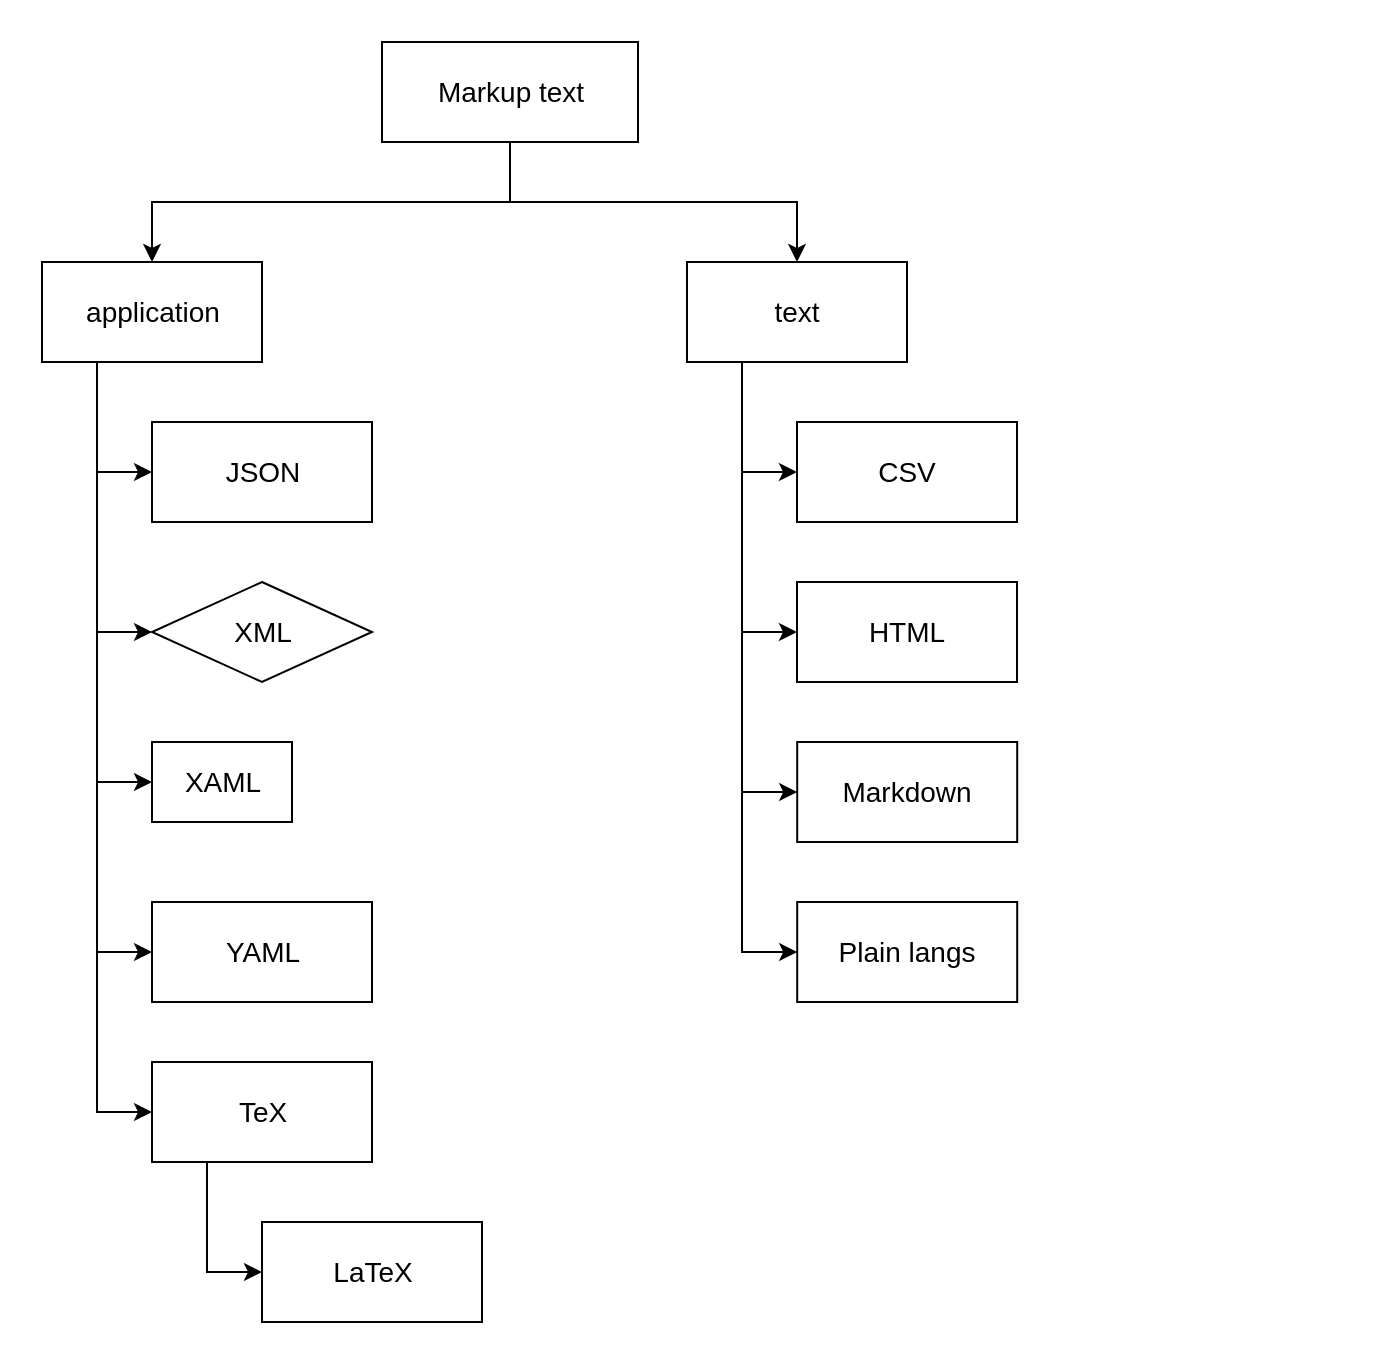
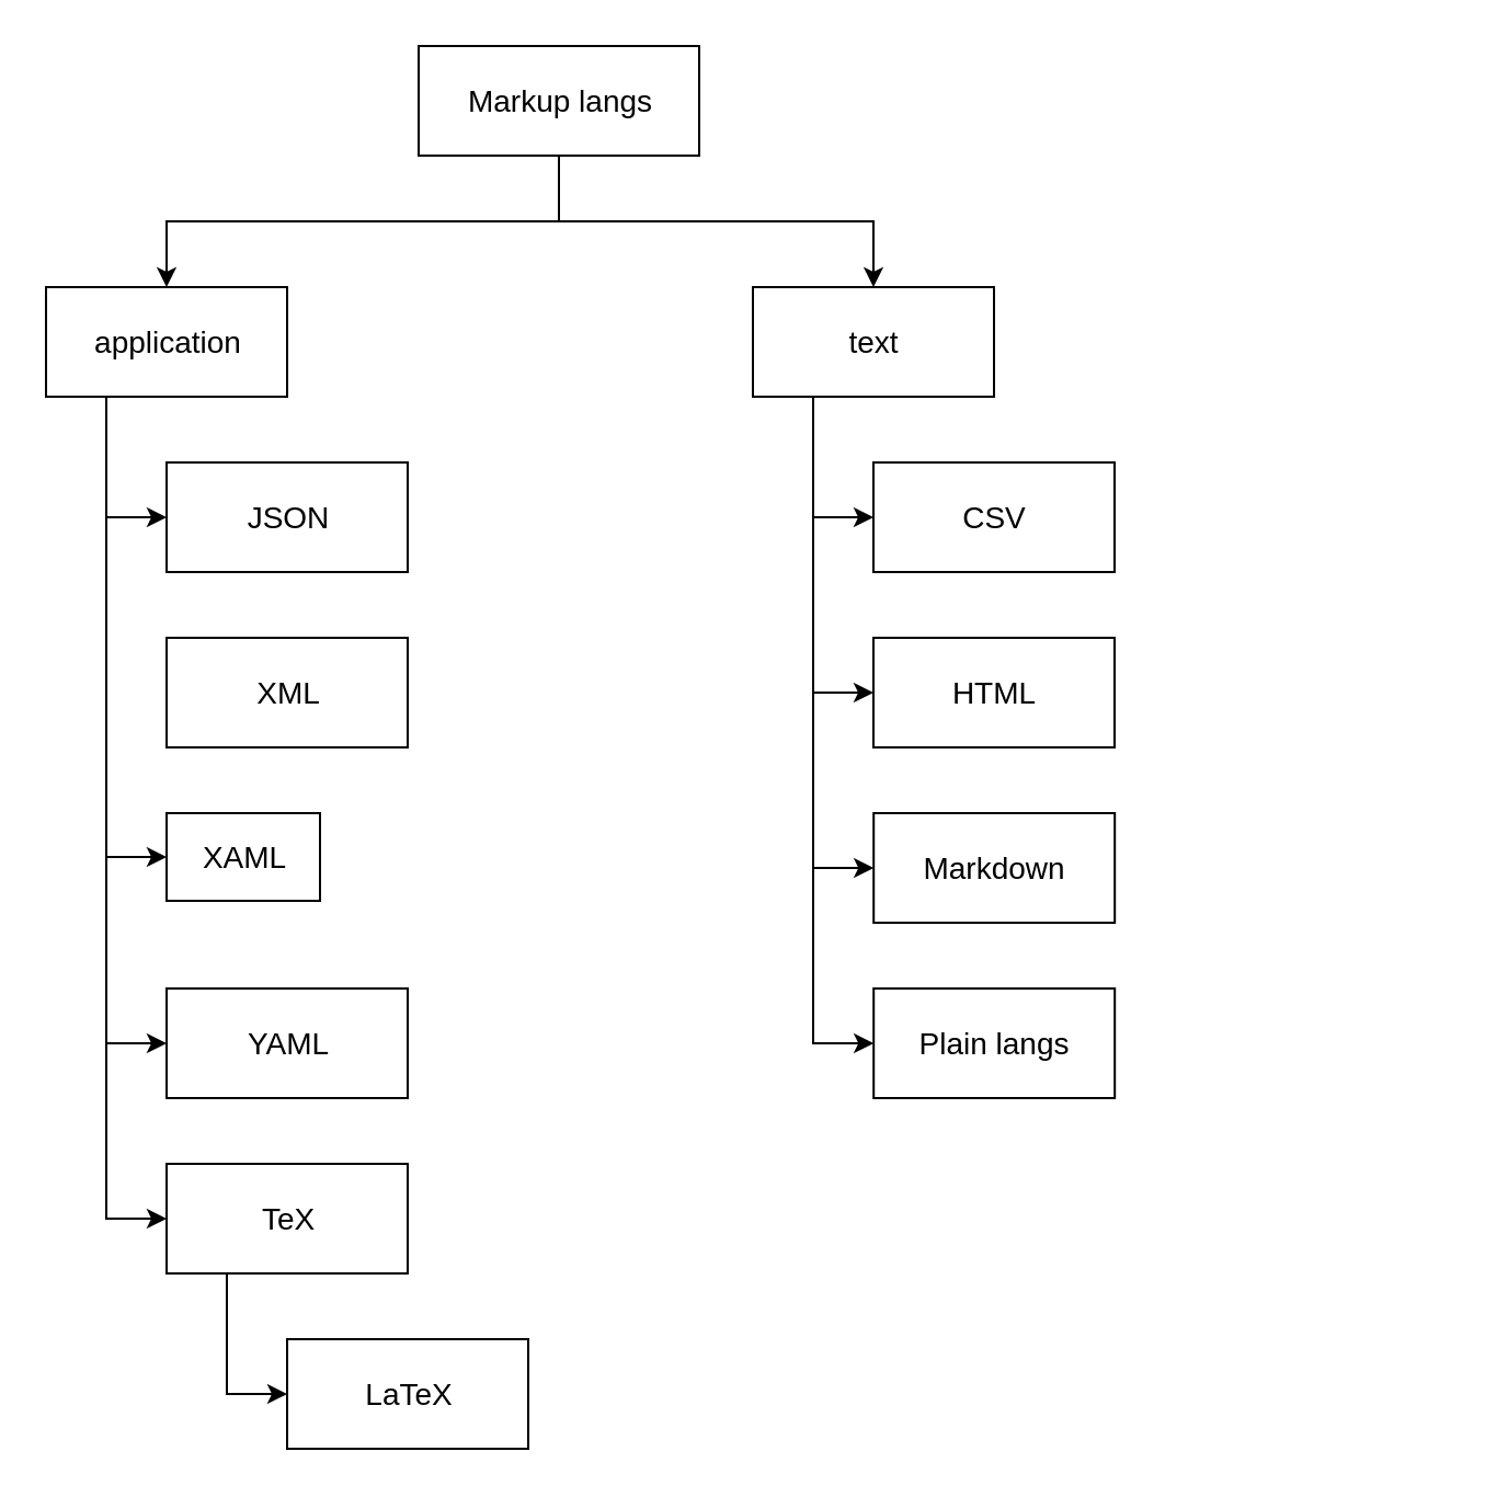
- <mxCell id="4" value="Markup text" style="html=1;fontSize=14;fontStyle=0" vertex="1" parent="1"><mxGeometry x="190.5" y="20.5" width="128" height="50" as="geometry" /></mxCell>
+ <mxCell id="4" value="Markup langs" style="html=1;fontSize=14;fontStyle=0" vertex="1" parent="1"><mxGeometry x="190.5" y="20.5" width="128" height="50" as="geometry" /></mxCell>
- <mxCell id="6" style="edgeStyle=orthogonalEdgeStyle;rounded=0;orthogonalLoop=1;jettySize=auto;html=1;exitX=0.25;exitY=1;exitDx=0;exitDy=0;entryX=0;entryY=0.5;entryDx=0;entryDy=0;fontStyle=0;fontSize=14;" edge="1" parent="1" source="10" target="20"><mxGeometry relative="1" as="geometry" /></mxCell>
- <mxCell id="20" value="&lt;h3 id=&quot;virtualenv&quot; style=&quot;font-size: 14px;&quot;&gt;&lt;span style=&quot;font-weight: normal; font-size: 14px;&quot;&gt;XML&lt;/span&gt;&lt;br style=&quot;font-size: 14px;&quot;&gt;&lt;/h3&gt;" style="rhombus;html=1;fontSize=14;fontStyle=0;" vertex="1" parent="1"><mxGeometry x="75.5" y="290.5" width="110" height="50" as="geometry" /></mxCell>
+ <mxCell id="20" value="&lt;h3 id=&quot;virtualenv&quot; style=&quot;font-size: 14px;&quot;&gt;&lt;span style=&quot;font-weight: normal; font-size: 14px;&quot;&gt;XML&lt;/span&gt;&lt;br style=&quot;font-size: 14px;&quot;&gt;&lt;/h3&gt;" style="html=1;fontSize=14;fontStyle=0" vertex="1" parent="1"><mxGeometry x="75.5" y="290.5" width="110" height="50" as="geometry" /></mxCell>
